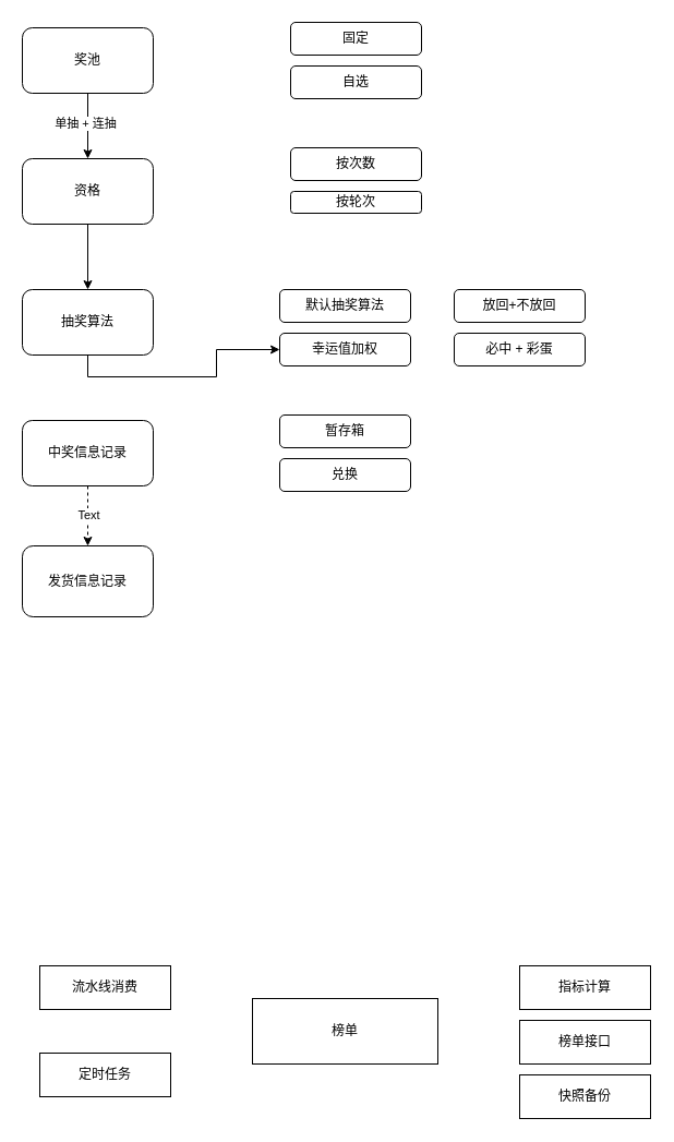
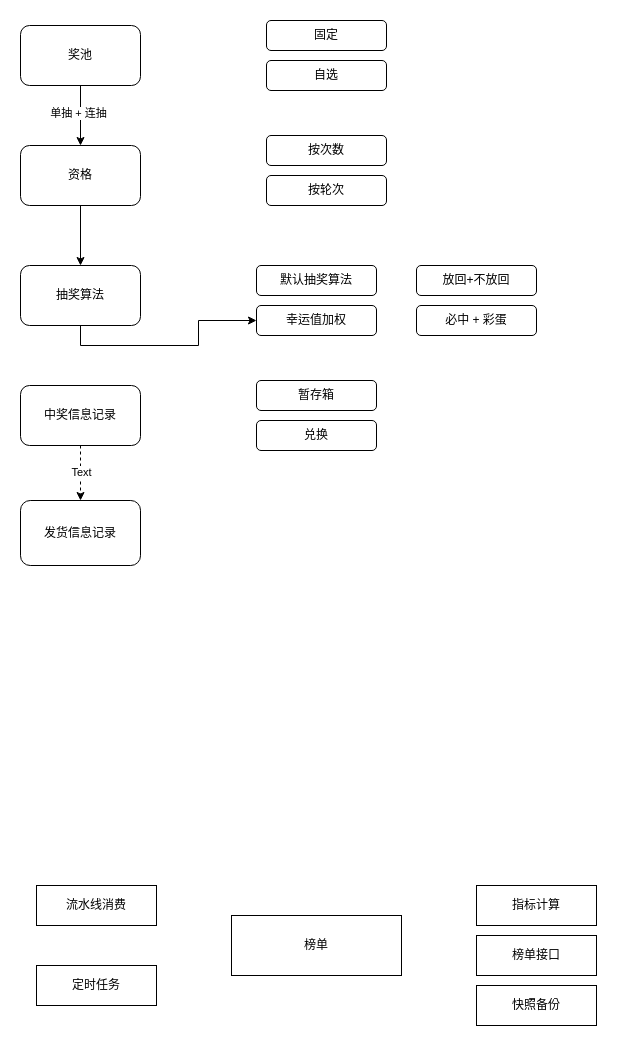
- <mxCell id="20" value="按轮次" style="rounded=1;whiteSpace=wrap;html=1;" parent="1" vertex="1"><mxGeometry x="266" y="175" width="120" height="20" as="geometry" /></mxCell>
+ <mxCell id="20" value="按轮次" style="rounded=1;whiteSpace=wrap;html=1;" parent="1" vertex="1"><mxGeometry x="266" y="175" width="120" height="30" as="geometry" /></mxCell>
